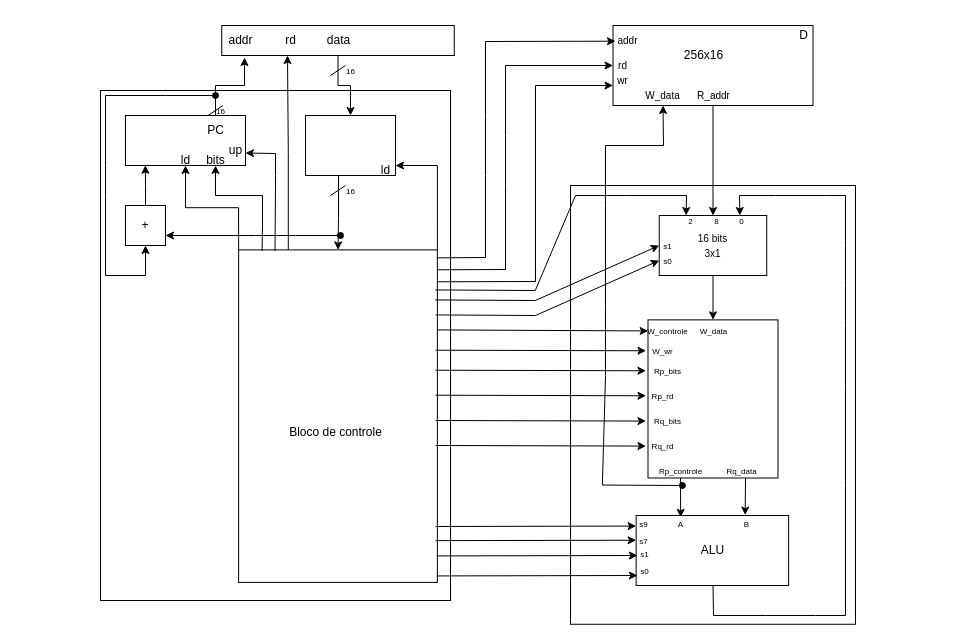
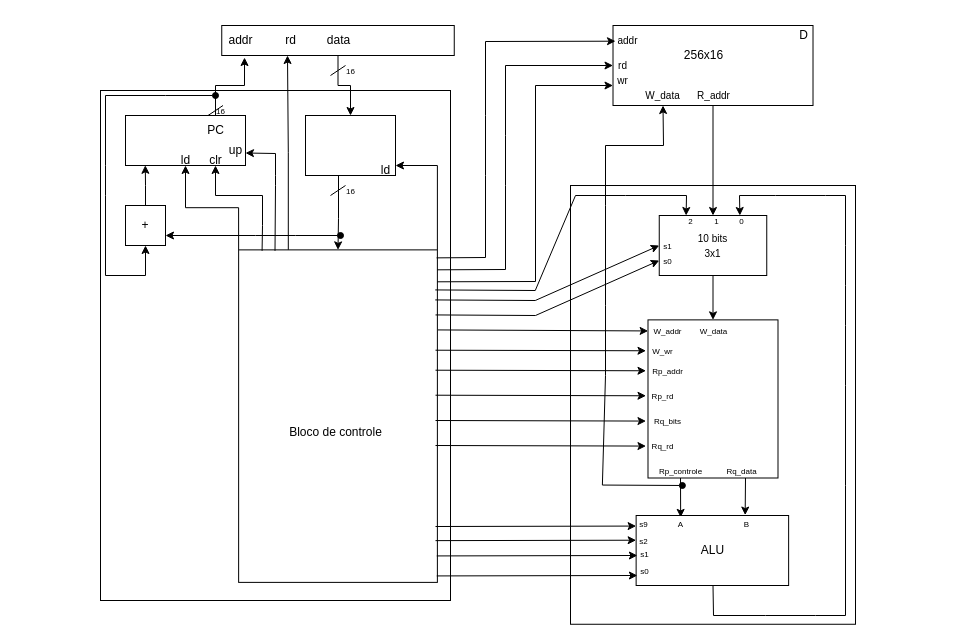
- <mxCell id="30" value="bits" style="text;html=1;align=center;verticalAlign=middle;resizable=0;points=[];autosize=1;strokeColor=none;fillColor=none;" vertex="1" parent="1"><mxGeometry x="195" y="145" width="40" height="30" as="geometry" /></mxCell>
+ <mxCell id="30" value="clr" style="text;html=1;align=center;verticalAlign=middle;resizable=0;points=[];autosize=1;strokeColor=none;fillColor=none;" vertex="1" parent="1"><mxGeometry x="195" y="145" width="40" height="30" as="geometry" /></mxCell>
- <mxCell id="87" value="&lt;font style=&quot;font-size: 8px;&quot;&gt;8&lt;/font&gt;" style="text;html=1;align=center;verticalAlign=middle;resizable=0;points=[];autosize=1;strokeColor=none;fillColor=none;" vertex="1" parent="1"><mxGeometry x="701.25" y="205" width="30" height="30" as="geometry" /></mxCell>
+ <mxCell id="87" value="&lt;font style=&quot;font-size: 8px;&quot;&gt;1&lt;/font&gt;" style="text;html=1;align=center;verticalAlign=middle;resizable=0;points=[];autosize=1;strokeColor=none;fillColor=none;" vertex="1" parent="1"><mxGeometry x="701.25" y="205" width="30" height="30" as="geometry" /></mxCell>
- <mxCell id="85" value="&lt;font style=&quot;font-size: 10px;&quot;&gt;16 bits&lt;br&gt;3x1&lt;/font&gt;" style="text;html=1;align=center;verticalAlign=middle;resizable=0;points=[];autosize=1;strokeColor=none;fillColor=none;" vertex="1" parent="1"><mxGeometry x="686.88" y="225" width="50" height="40" as="geometry" /></mxCell>
+ <mxCell id="85" value="&lt;font style=&quot;font-size: 10px;&quot;&gt;10 bits&lt;br&gt;3x1&lt;/font&gt;" style="text;html=1;align=center;verticalAlign=middle;resizable=0;points=[];autosize=1;strokeColor=none;fillColor=none;" vertex="1" parent="1"><mxGeometry x="686.88" y="225" width="50" height="40" as="geometry" /></mxCell>
- <mxCell id="54" value="&lt;font style=&quot;font-size: 8px;&quot;&gt;W_controle&lt;/font&gt;" style="text;html=1;align=center;verticalAlign=middle;resizable=0;points=[];autosize=1;strokeColor=none;fillColor=none;" vertex="1" parent="1"><mxGeometry x="641.88" y="315" width="50" height="30" as="geometry" /></mxCell>
+ <mxCell id="54" value="&lt;font style=&quot;font-size: 8px;&quot;&gt;W_addr&lt;/font&gt;" style="text;html=1;align=center;verticalAlign=middle;resizable=0;points=[];autosize=1;strokeColor=none;fillColor=none;" vertex="1" parent="1"><mxGeometry x="641.88" y="315" width="50" height="30" as="geometry" /></mxCell>
- <mxCell id="56" value="&lt;font style=&quot;font-size: 8px;&quot;&gt;Rp_bits&lt;/font&gt;" style="text;html=1;align=center;verticalAlign=middle;resizable=0;points=[];autosize=1;strokeColor=none;fillColor=none;" vertex="1" parent="1"><mxGeometry x="641.88" y="355" width="50" height="30" as="geometry" /></mxCell>
+ <mxCell id="56" value="&lt;font style=&quot;font-size: 8px;&quot;&gt;Rp_addr&lt;/font&gt;" style="text;html=1;align=center;verticalAlign=middle;resizable=0;points=[];autosize=1;strokeColor=none;fillColor=none;" vertex="1" parent="1"><mxGeometry x="641.88" y="355" width="50" height="30" as="geometry" /></mxCell>
- <mxCell id="66" value="&lt;font style=&quot;font-size: 8px;&quot;&gt;s7&lt;/font&gt;" style="text;html=1;align=center;verticalAlign=middle;resizable=0;points=[];autosize=1;strokeColor=none;fillColor=none;" vertex="1" parent="1"><mxGeometry x="627.5" y="525" width="30" height="30" as="geometry" /></mxCell>
+ <mxCell id="66" value="&lt;font style=&quot;font-size: 8px;&quot;&gt;s2&lt;/font&gt;" style="text;html=1;align=center;verticalAlign=middle;resizable=0;points=[];autosize=1;strokeColor=none;fillColor=none;" vertex="1" parent="1"><mxGeometry x="627.5" y="525" width="30" height="30" as="geometry" /></mxCell>
